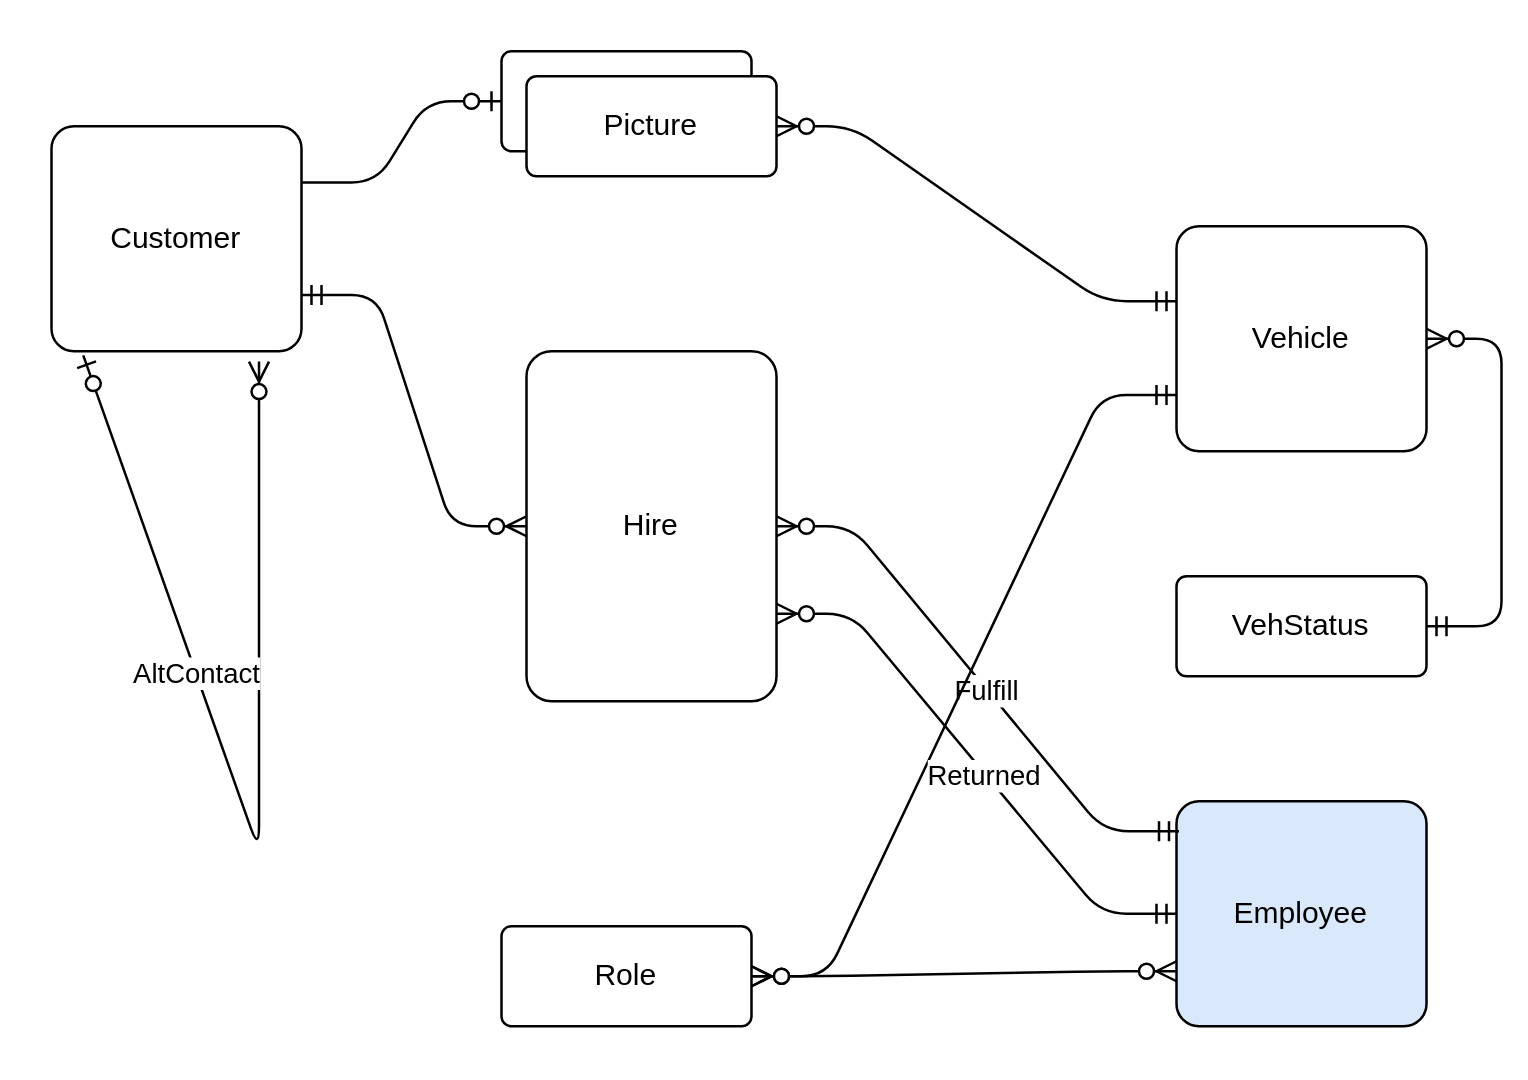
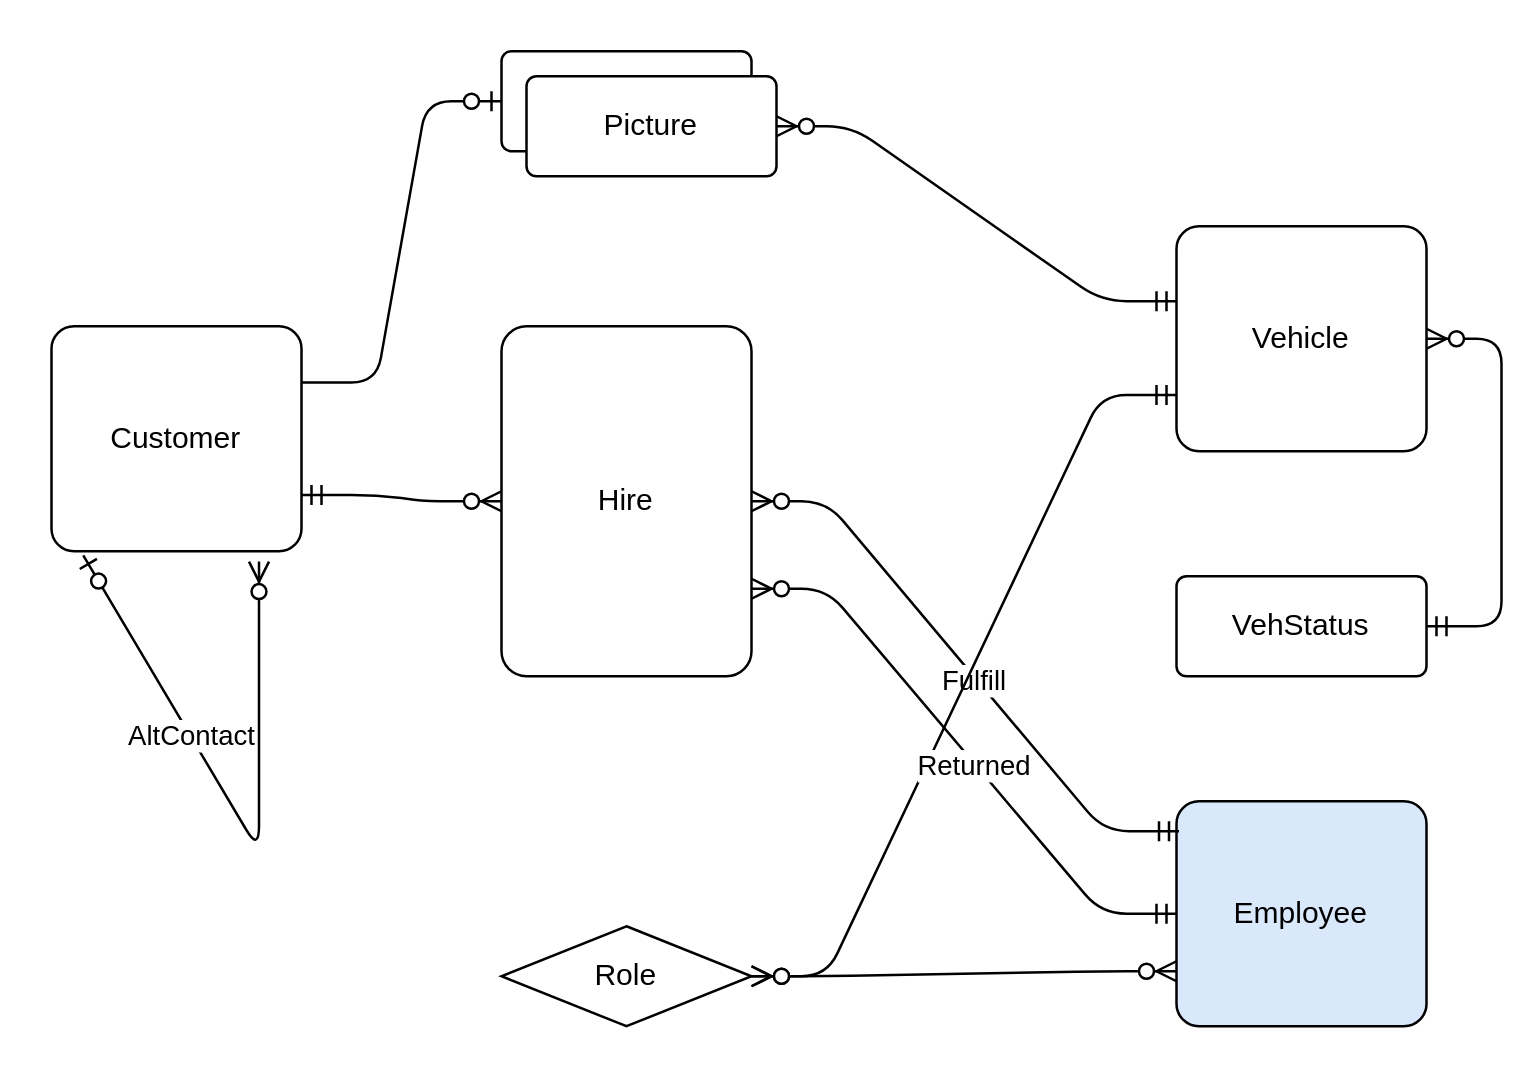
- <mxCell id="8" value="Customer" style="rounded=1;arcSize=10;whiteSpace=wrap;html=1;align=center;" vertex="1" parent="1"><mxGeometry x="20" y="50" width="100" height="90" as="geometry" /></mxCell>
+ <mxCell id="8" value="Customer" style="rounded=1;arcSize=10;whiteSpace=wrap;html=1;align=center;" vertex="1" parent="1"><mxGeometry x="20" y="130" width="100" height="90" as="geometry" /></mxCell>
- <mxCell id="9" value="Hire" style="rounded=1;arcSize=10;whiteSpace=wrap;html=1;align=center;" vertex="1" parent="1"><mxGeometry x="210" y="140" width="100" height="140" as="geometry" /></mxCell>
+ <mxCell id="9" value="Hire" style="rounded=1;arcSize=10;whiteSpace=wrap;html=1;align=center;" vertex="1" parent="1"><mxGeometry x="200" y="130" width="100" height="140" as="geometry" /></mxCell>
- <mxCell id="2" value="Role" style="rounded=1;arcSize=10;whiteSpace=wrap;html=1;align=center;" vertex="1" parent="1"><mxGeometry x="200" y="370" width="100" height="40" as="geometry" /></mxCell>
+ <mxCell id="2" value="Role" style="rhombus;arcSize=10;whiteSpace=wrap;html=1;align=center;" vertex="1" parent="1"><mxGeometry x="200" y="370" width="100" height="40" as="geometry" /></mxCell>
